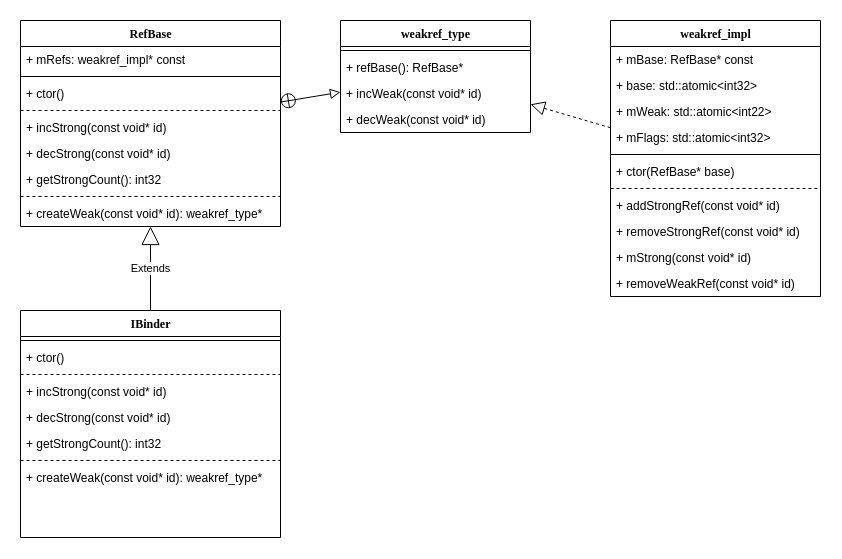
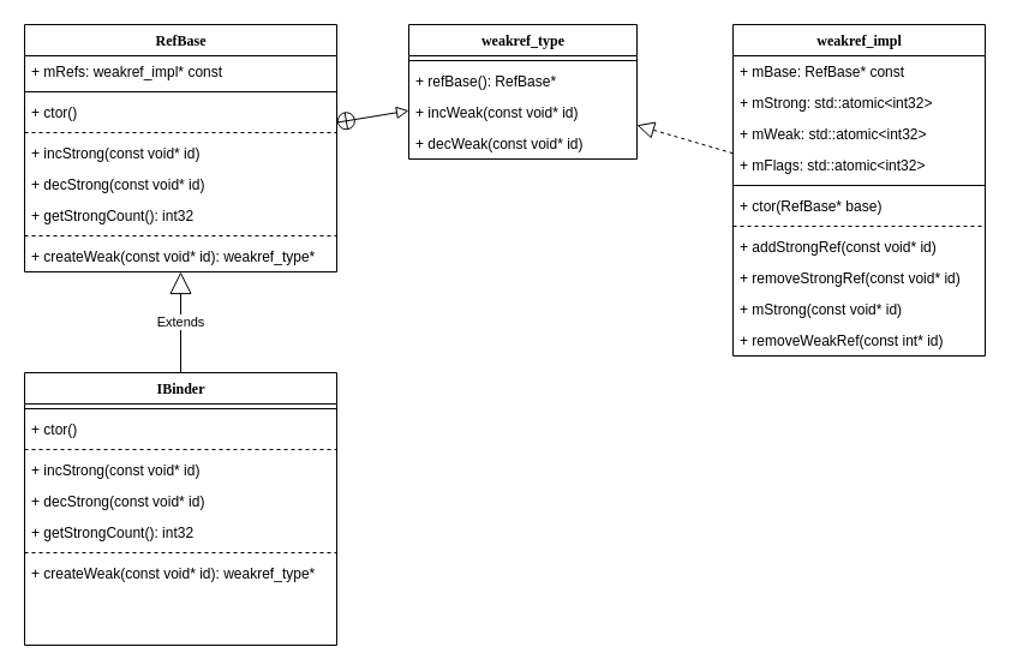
- <mxCell id="19" value="+ base: std::atomic&amp;lt;int32&amp;gt;" style="text;html=1;strokeColor=none;fillColor=none;align=left;verticalAlign=top;spacingLeft=4;spacingRight=4;whiteSpace=wrap;overflow=hidden;rotatable=0;points=[[0,0.5],[1,0.5]];portConstraint=eastwest;" vertex="1" parent="17"><mxGeometry y="52" width="210" height="26" as="geometry" /></mxCell>
+ <mxCell id="19" value="+ mStrong: std::atomic&amp;lt;int32&amp;gt;" style="text;html=1;strokeColor=none;fillColor=none;align=left;verticalAlign=top;spacingLeft=4;spacingRight=4;whiteSpace=wrap;overflow=hidden;rotatable=0;points=[[0,0.5],[1,0.5]];portConstraint=eastwest;" vertex="1" parent="17"><mxGeometry y="52" width="210" height="26" as="geometry" /></mxCell>
- <mxCell id="20" value="+ mWeak: std::atomic&amp;lt;int22&amp;gt;" style="text;html=1;strokeColor=none;fillColor=none;align=left;verticalAlign=top;spacingLeft=4;spacingRight=4;whiteSpace=wrap;overflow=hidden;rotatable=0;points=[[0,0.5],[1,0.5]];portConstraint=eastwest;" vertex="1" parent="17"><mxGeometry y="78" width="210" height="26" as="geometry" /></mxCell>
+ <mxCell id="20" value="+ mWeak: std::atomic&amp;lt;int32&amp;gt;" style="text;html=1;strokeColor=none;fillColor=none;align=left;verticalAlign=top;spacingLeft=4;spacingRight=4;whiteSpace=wrap;overflow=hidden;rotatable=0;points=[[0,0.5],[1,0.5]];portConstraint=eastwest;" vertex="1" parent="17"><mxGeometry y="78" width="210" height="26" as="geometry" /></mxCell>
- <mxCell id="28" value="+ removeWeakRef(const void* id)" style="text;html=1;strokeColor=none;fillColor=none;align=left;verticalAlign=top;spacingLeft=4;spacingRight=4;whiteSpace=wrap;overflow=hidden;rotatable=0;points=[[0,0.5],[1,0.5]];portConstraint=eastwest;" vertex="1" parent="17"><mxGeometry y="250" width="210" height="26" as="geometry" /></mxCell>
+ <mxCell id="28" value="+ removeWeakRef(const int* id)" style="text;html=1;strokeColor=none;fillColor=none;align=left;verticalAlign=top;spacingLeft=4;spacingRight=4;whiteSpace=wrap;overflow=hidden;rotatable=0;points=[[0,0.5],[1,0.5]];portConstraint=eastwest;" vertex="1" parent="17"><mxGeometry y="250" width="210" height="26" as="geometry" /></mxCell>
